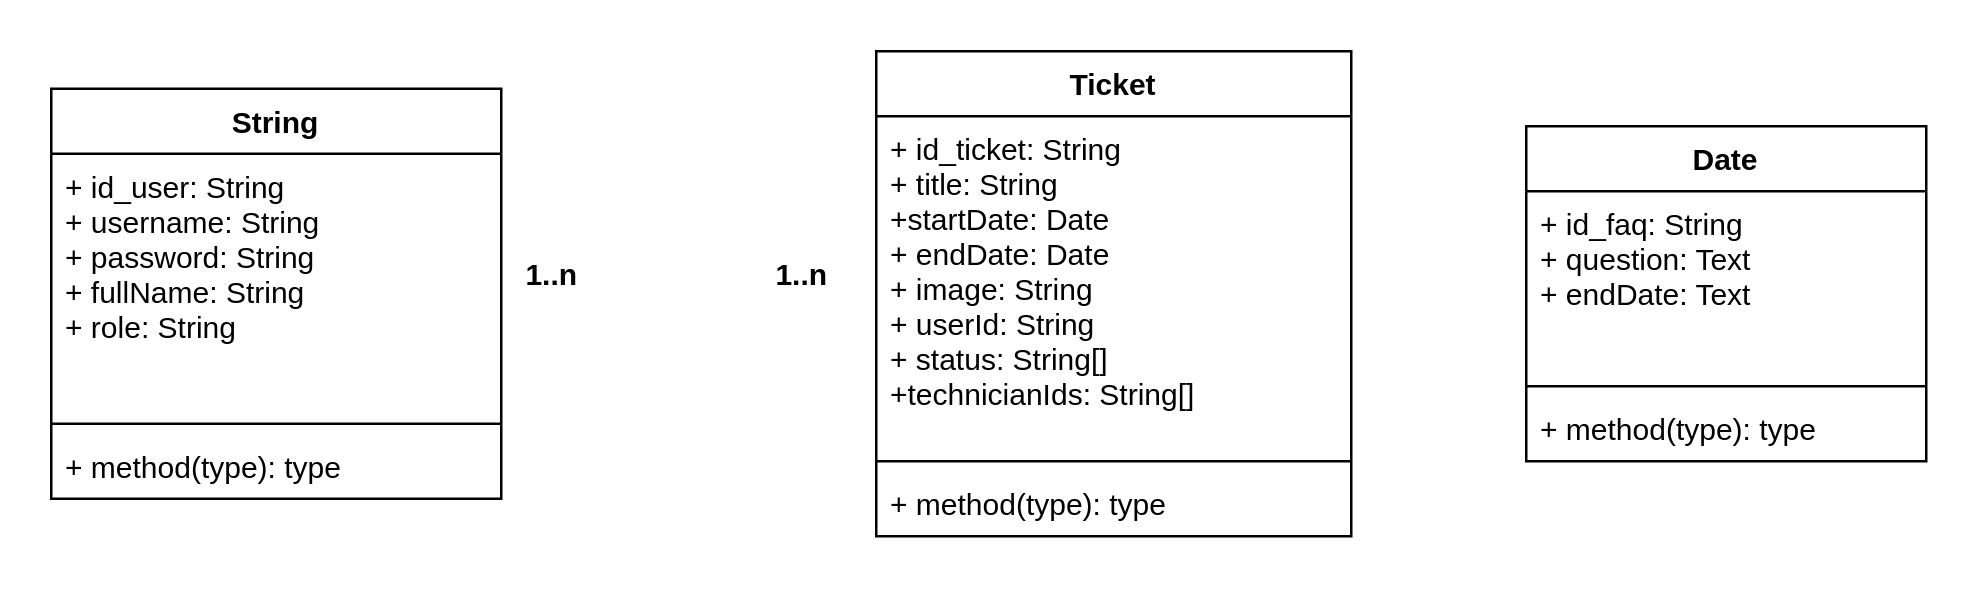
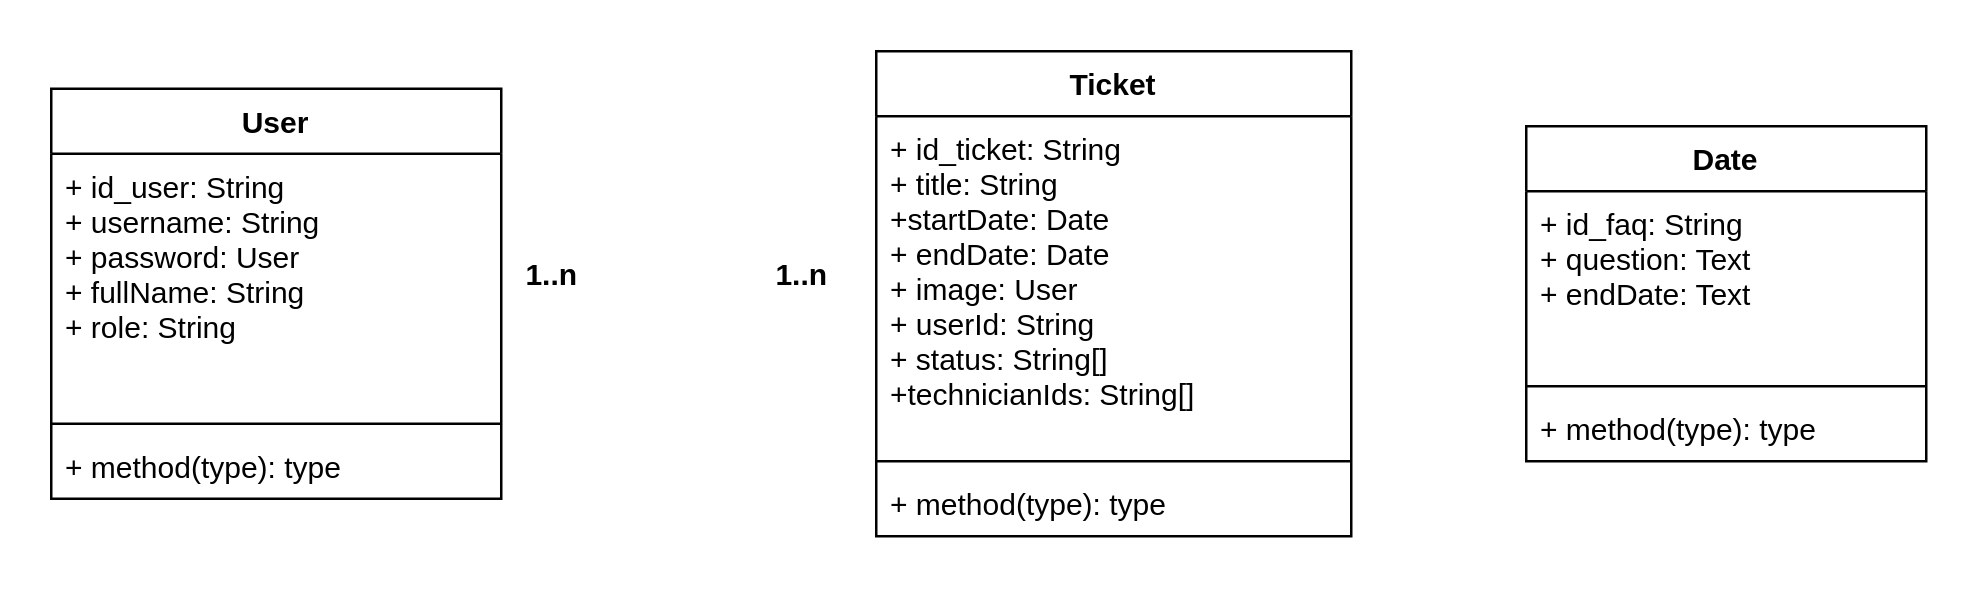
- <mxCell id="8" value="String" style="swimlane;fontStyle=1;align=center;verticalAlign=top;childLayout=stackLayout;horizontal=1;startSize=26;horizontalStack=0;resizeParent=1;resizeParentMax=0;resizeLast=0;collapsible=1;marginBottom=0;" parent="1" vertex="1"><mxGeometry x="20" y="35" width="180" height="164" as="geometry" /></mxCell>
+ <mxCell id="8" value="User" style="swimlane;fontStyle=1;align=center;verticalAlign=top;childLayout=stackLayout;horizontal=1;startSize=26;horizontalStack=0;resizeParent=1;resizeParentMax=0;resizeLast=0;collapsible=1;marginBottom=0;" parent="1" vertex="1"><mxGeometry x="20" y="35" width="180" height="164" as="geometry" /></mxCell>
- <mxCell id="3" value="+ id_ticket: String&#10;+ title: String&#10;+startDate: Date&#10;+ endDate: Date&#10;+ image: String&#10;+ userId: String&#10;+ status: String[]&#10;+technicianIds: String[]&#10;&#10;" style="text;strokeColor=none;fillColor=none;align=left;verticalAlign=top;spacingLeft=4;spacingRight=4;overflow=hidden;rotatable=0;points=[[0,0.5],[1,0.5]];portConstraint=eastwest;" parent="2" vertex="1"><mxGeometry y="26" width="190" height="134" as="geometry" /></mxCell>
+ <mxCell id="3" value="+ id_ticket: String&#10;+ title: String&#10;+startDate: Date&#10;+ endDate: Date&#10;+ image: User&#10;+ userId: String&#10;+ status: String[]&#10;+technicianIds: String[]&#10;&#10;" style="text;strokeColor=none;fillColor=none;align=left;verticalAlign=top;spacingLeft=4;spacingRight=4;overflow=hidden;rotatable=0;points=[[0,0.5],[1,0.5]];portConstraint=eastwest;" parent="2" vertex="1"><mxGeometry y="26" width="190" height="134" as="geometry" /></mxCell>
- <mxCell id="9" value="+ id_user: String&#10;+ username: String&#10;+ password: String&#10;+ fullName: String&#10;+ role: String" style="text;strokeColor=none;fillColor=none;align=left;verticalAlign=top;spacingLeft=4;spacingRight=4;overflow=hidden;rotatable=0;points=[[0,0.5],[1,0.5]];portConstraint=eastwest;" parent="8" vertex="1"><mxGeometry y="26" width="180" height="104" as="geometry" /></mxCell>
+ <mxCell id="9" value="+ id_user: String&#10;+ username: String&#10;+ password: User&#10;+ fullName: String&#10;+ role: String" style="text;strokeColor=none;fillColor=none;align=left;verticalAlign=top;spacingLeft=4;spacingRight=4;overflow=hidden;rotatable=0;points=[[0,0.5],[1,0.5]];portConstraint=eastwest;" parent="8" vertex="1"><mxGeometry y="26" width="180" height="104" as="geometry" /></mxCell>
